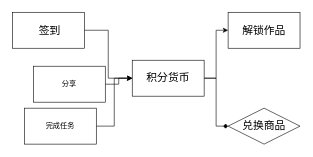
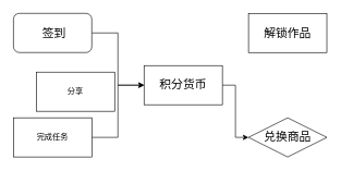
- <mxCell id="8" value="&amp;nbsp;签到" style="rounded=0;whiteSpace=wrap;html=1;fontSize=18;" vertex="1" parent="1"><mxGeometry x="20" y="20" width="120" height="60" as="geometry" /></mxCell>
+ <mxCell id="8" value="&amp;nbsp;签到" style="whiteSpace=wrap;html=1;fontSize=18;rounded=1;" vertex="1" parent="1"><mxGeometry x="20" y="20" width="120" height="60" as="geometry" /></mxCell>
- <mxCell id="6" style="edgeStyle=orthogonalEdgeStyle;rounded=0;orthogonalLoop=1;jettySize=auto;html=1;entryX=0;entryY=0.5;entryDx=0;entryDy=0;fontSize=18;" edge="1" parent="1" source="7" target="11"><mxGeometry relative="1" as="geometry" /></mxCell>
- <mxCell id="3" style="edgeStyle=orthogonalEdgeStyle;rounded=0;orthogonalLoop=1;jettySize=auto;html=1;entryX=0;entryY=0.5;entryDx=0;entryDy=0;fontSize=18;" edge="1" parent="1" source="9" target="7"><mxGeometry relative="1" as="geometry" /></mxCell>
- <mxCell id="10" value="完成任务" style="rounded=0;whiteSpace=wrap;html=1;" vertex="1" parent="1"><mxGeometry x="40" y="180" width="120" height="60" as="geometry" /></mxCell>
+ <mxCell id="10" value="完成任务" style="rounded=0;whiteSpace=wrap;html=1;" vertex="1" parent="1"><mxGeometry x="20" y="180" width="120" height="60" as="geometry" /></mxCell>
- <mxCell id="5" style="edgeStyle=orthogonalEdgeStyle;rounded=0;orthogonalLoop=1;jettySize=auto;html=1;entryX=0;entryY=0.5;entryDx=0;entryDy=0;fontSize=18;endArrow=diamond;" edge="1" parent="1" source="7" target="12"><mxGeometry relative="1" as="geometry"><Array as="points"><mxPoint x="360" y="130" /><mxPoint x="360" y="210" /></Array></mxGeometry></mxCell>
+ <mxCell id="5" style="edgeStyle=orthogonalEdgeStyle;rounded=0;orthogonalLoop=1;jettySize=auto;html=1;entryX=0;entryY=0.5;entryDx=0;entryDy=0;fontSize=18;" edge="1" parent="1" source="7" target="12"><mxGeometry relative="1" as="geometry"><Array as="points"><mxPoint x="360" y="130" /><mxPoint x="360" y="210" /></Array></mxGeometry></mxCell>
